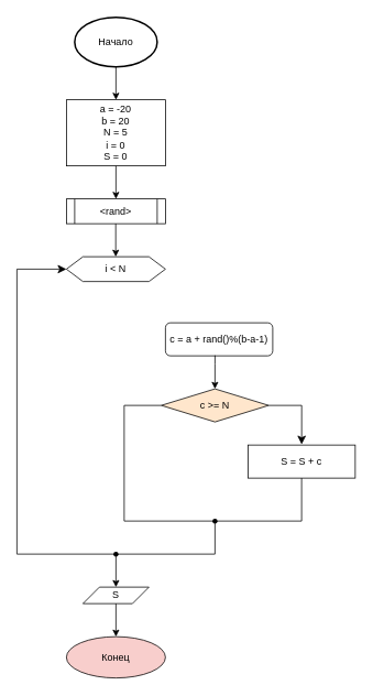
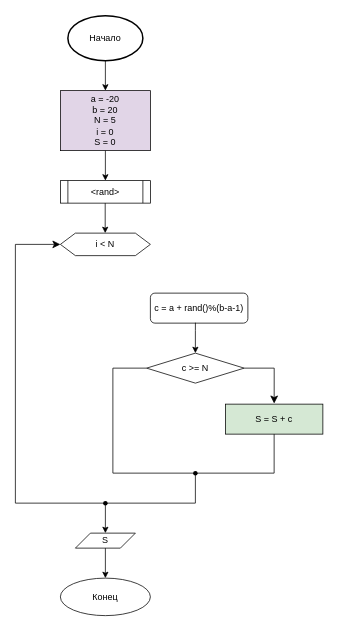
- <mxCell id="4" value="a = -20&lt;br&gt;b = 20&lt;br&gt;N = 5&lt;br&gt;i = 0&lt;br&gt;S = 0" style="rounded=0;whiteSpace=wrap;html=1;" vertex="1" parent="1"><mxGeometry x="80" y="120" width="120" height="80" as="geometry" /></mxCell>
+ <mxCell id="4" value="a = -20&lt;br&gt;b = 20&lt;br&gt;N = 5&lt;br&gt;i = 0&lt;br&gt;S = 0" style="rounded=0;whiteSpace=wrap;html=1;fillColor=#e1d5e7;" vertex="1" parent="1"><mxGeometry x="80" y="120" width="120" height="80" as="geometry" /></mxCell>
- <mxCell id="11" value="c &amp;gt;= N" style="rhombus;whiteSpace=wrap;html=1;fillColor=#ffe6cc;" vertex="1" parent="1"><mxGeometry x="195" y="470" width="130" height="40" as="geometry" /></mxCell>
+ <mxCell id="11" value="c &amp;gt;= N" style="rhombus;whiteSpace=wrap;html=1;" vertex="1" parent="1"><mxGeometry x="195" y="470" width="130" height="40" as="geometry" /></mxCell>
- <mxCell id="13" value="S = S + c" style="rounded=0;whiteSpace=wrap;html=1;" vertex="1" parent="1"><mxGeometry x="300" y="538" width="130" height="40" as="geometry" /></mxCell>
+ <mxCell id="13" value="S = S + c" style="rounded=0;whiteSpace=wrap;html=1;fillColor=#d5e8d4;" vertex="1" parent="1"><mxGeometry x="300" y="538" width="130" height="40" as="geometry" /></mxCell>
- <mxCell id="22" value="Конец" style="ellipse;whiteSpace=wrap;html=1;fillColor=#f8cecc;" vertex="1" parent="1"><mxGeometry x="80" y="770" width="120" height="50" as="geometry" /></mxCell>
+ <mxCell id="22" value="Конец" style="ellipse;whiteSpace=wrap;html=1;" vertex="1" parent="1"><mxGeometry x="80" y="770" width="120" height="50" as="geometry" /></mxCell>
